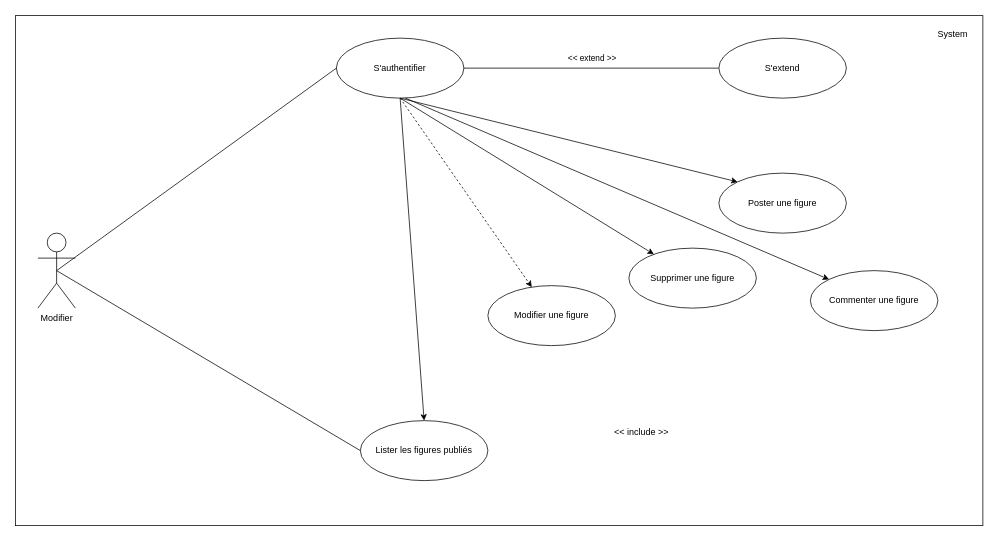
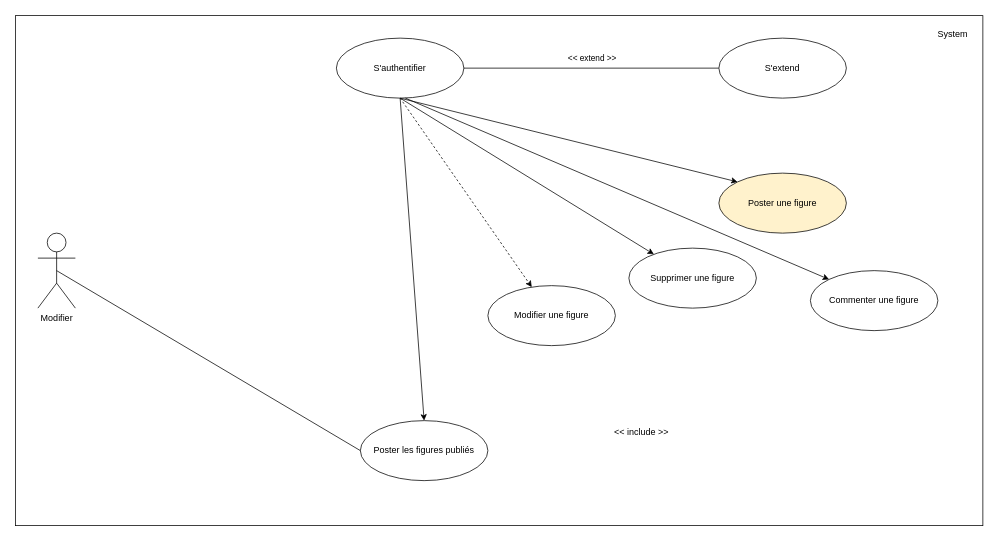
- <mxCell id="13" value="" style="endArrow=none;html=1;rounded=0;exitX=0.5;exitY=0.5;exitDx=0;exitDy=0;exitPerimeter=0;entryX=0;entryY=0.5;entryDx=0;entryDy=0;" parent="1" source="3" target="12" edge="1"><mxGeometry width="50" height="50" relative="1" as="geometry"><mxPoint x="326" y="301" as="sourcePoint" /><mxPoint x="591" y="462" as="targetPoint" /></mxGeometry></mxCell>
- <mxCell id="7" value="Poster une figure" style="ellipse;whiteSpace=wrap;html=1;" parent="1" vertex="1"><mxGeometry x="958" y="230" width="170" height="80" as="geometry" /></mxCell>
+ <mxCell id="7" value="Poster une figure" style="ellipse;whiteSpace=wrap;html=1;fillColor=#fff2cc;" parent="1" vertex="1"><mxGeometry x="958" y="230" width="170" height="80" as="geometry" /></mxCell>
- <mxCell id="5" value="Lister les figures publiés" style="ellipse;whiteSpace=wrap;html=1;" parent="1" vertex="1"><mxGeometry x="480" y="560" width="170" height="80" as="geometry" /></mxCell>
+ <mxCell id="5" value="Poster les figures publiés" style="ellipse;whiteSpace=wrap;html=1;" parent="1" vertex="1"><mxGeometry x="480" y="560" width="170" height="80" as="geometry" /></mxCell>
